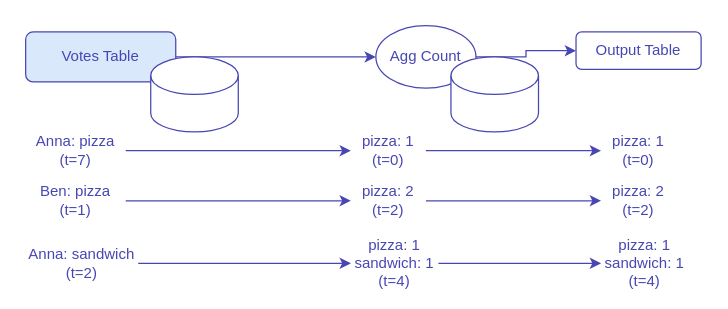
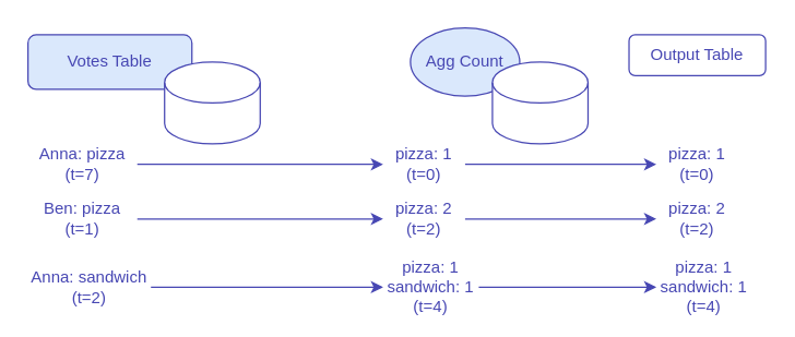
- <mxCell id="4" style="edgeStyle=orthogonalEdgeStyle;rounded=0;orthogonalLoop=1;jettySize=auto;html=1;entryX=0;entryY=0.5;entryDx=0;entryDy=0;strokeColor=#4747B3;" parent="1" source="5" target="6" edge="1"><mxGeometry relative="1" as="geometry" /></mxCell>
- <mxCell id="2" style="edgeStyle=orthogonalEdgeStyle;rounded=0;orthogonalLoop=1;jettySize=auto;html=1;entryX=0;entryY=0.5;entryDx=0;entryDy=0;strokeColor=#4747B3;" parent="1" source="3" target="5" edge="1"><mxGeometry relative="1" as="geometry" /></mxCell>
- <mxCell id="5" value="&lt;font color=&quot;#4747b3&quot;&gt;Agg Count&lt;/font&gt;" style="ellipse;whiteSpace=wrap;html=1;strokeColor=#4747B3;" parent="1" vertex="1"><mxGeometry x="300" y="20" width="80" height="50" as="geometry" /></mxCell>
+ <mxCell id="5" value="&lt;font color=&quot;#4747b3&quot;&gt;Agg Count&lt;/font&gt;" style="ellipse;whiteSpace=wrap;html=1;strokeColor=#4747B3;fillColor=#dae8fc;" parent="1" vertex="1"><mxGeometry x="300" y="20" width="80" height="50" as="geometry" /></mxCell>
